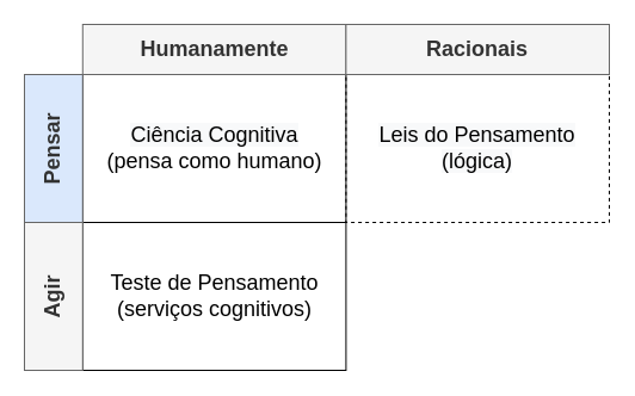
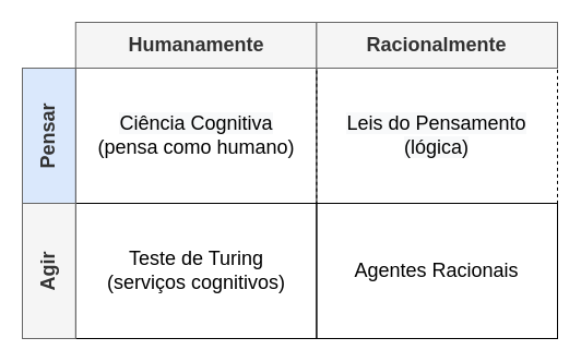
- <mxCell id="7" value="Racionais" style="rounded=0;whiteSpace=wrap;html=1;fillColor=#f5f5f5;align=center;fontStyle=1;strokeColor=#666666;fontColor=#333333;fontSize=18;" vertex="1" parent="1"><mxGeometry x="289.39" y="20" width="220.61" height="42" as="geometry" /></mxCell>
+ <mxCell id="7" value="Racionalmente" style="rounded=0;whiteSpace=wrap;html=1;fillColor=#f5f5f5;align=center;fontStyle=1;strokeColor=#666666;fontColor=#333333;fontSize=18;" vertex="1" parent="1"><mxGeometry x="289.39" y="20" width="220.61" height="42" as="geometry" /></mxCell>
- <mxCell id="4" value="Teste de Pensamento&lt;br style=&quot;font-size: 18px;&quot;&gt;(serviços cognitivos)" style="whiteSpace=wrap;html=1;fillColor=none;fontSize=18;" vertex="1" parent="1"><mxGeometry x="68.788" y="186" width="220.606" height="124.0" as="geometry" /></mxCell>
+ <mxCell id="4" value="Teste de Turing&lt;br style=&quot;font-size: 18px;&quot;&gt;(serviços cognitivos)" style="whiteSpace=wrap;html=1;fillColor=none;fontSize=18;" vertex="1" parent="1"><mxGeometry x="68.788" y="186" width="220.606" height="124.0" as="geometry" /></mxCell>
+ <mxCell id="3" value="Agentes Racionais&lt;br style=&quot;font-size: 18px;&quot;&gt;" style="whiteSpace=wrap;html=1;fillColor=none;fontSize=18;" vertex="1" parent="1"><mxGeometry x="289.394" y="186" width="220.606" height="124.0" as="geometry" /></mxCell>
